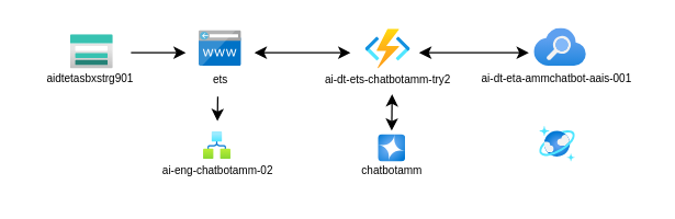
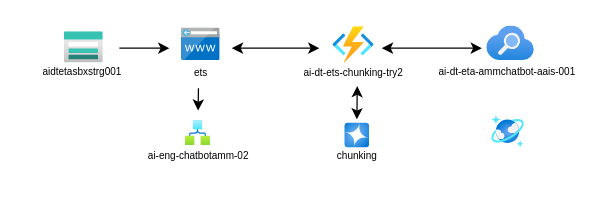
- <mxCell id="15" value="&lt;font style=&quot;font-size: 8px;&quot;&gt;aidtetasbxstrg901&lt;/font&gt;" style="text;html=1;align=center;verticalAlign=middle;resizable=0;points=[];autosize=1;strokeColor=none;fillColor=none;" vertex="1" parent="1"><mxGeometry x="20" y="41" width="90" height="30" as="geometry" /></mxCell>
+ <mxCell id="15" value="&lt;font style=&quot;font-size: 8px;&quot;&gt;aidtetasbxstrg001&lt;/font&gt;" style="text;html=1;align=center;verticalAlign=middle;resizable=0;points=[];autosize=1;strokeColor=none;fillColor=none;" vertex="1" parent="1"><mxGeometry x="20" y="41" width="90" height="30" as="geometry" /></mxCell>
- <mxCell id="6" value="&lt;font style=&quot;font-size: 8px;&quot;&gt;ai-dt-ets-chatbotamm-try2&lt;/font&gt;" style="text;html=1;align=center;verticalAlign=middle;resizable=0;points=[];autosize=1;strokeColor=none;fillColor=none;" vertex="1" parent="1"><mxGeometry x="222.43" y="42" width="120" height="30" as="geometry" /></mxCell>
+ <mxCell id="6" value="&lt;font style=&quot;font-size: 8px;&quot;&gt;ai-dt-ets-chunking-try2&lt;/font&gt;" style="text;html=1;align=center;verticalAlign=middle;resizable=0;points=[];autosize=1;strokeColor=none;fillColor=none;" vertex="1" parent="1"><mxGeometry x="222.43" y="42" width="120" height="30" as="geometry" /></mxCell>
- <mxCell id="19" value="&lt;font style=&quot;font-size: 8px;&quot;&gt;chatbotamm&lt;/font&gt;" style="text;html=1;align=center;verticalAlign=middle;resizable=0;points=[];autosize=1;strokeColor=none;fillColor=none;" vertex="1" parent="1"><mxGeometry x="255" y="108" width="60" height="30" as="geometry" /></mxCell>
+ <mxCell id="19" value="&lt;font style=&quot;font-size: 8px;&quot;&gt;chunking&lt;/font&gt;" style="text;html=1;align=center;verticalAlign=middle;resizable=0;points=[];autosize=1;strokeColor=none;fillColor=none;" vertex="1" parent="1"><mxGeometry x="255" y="108" width="60" height="30" as="geometry" /></mxCell>
